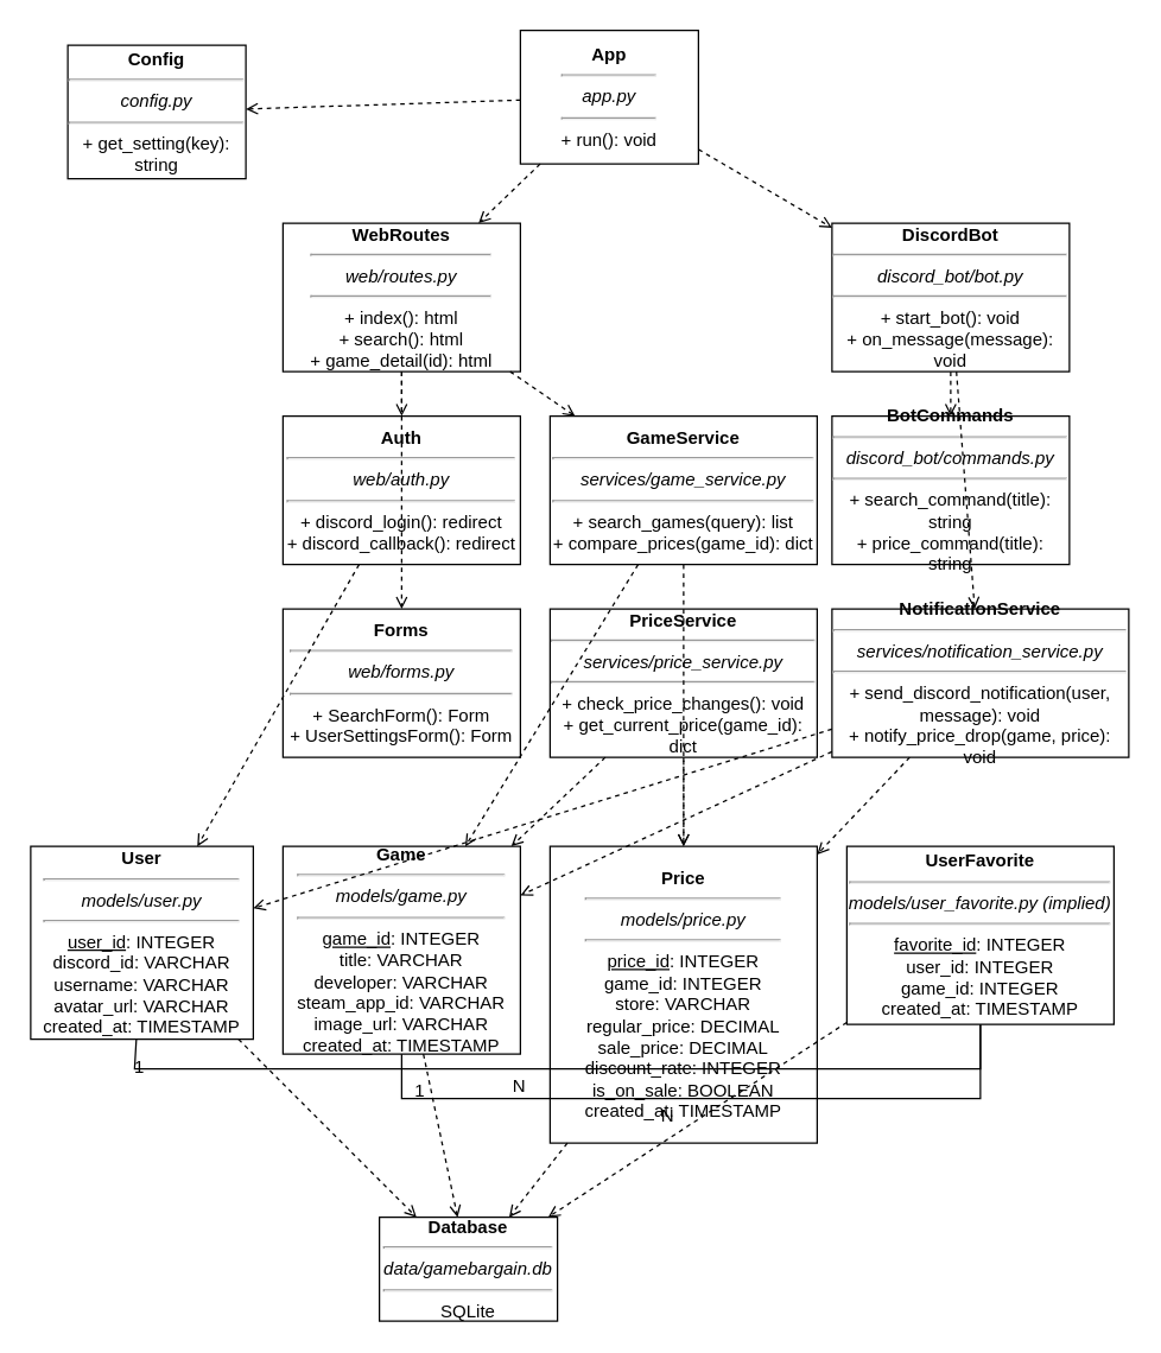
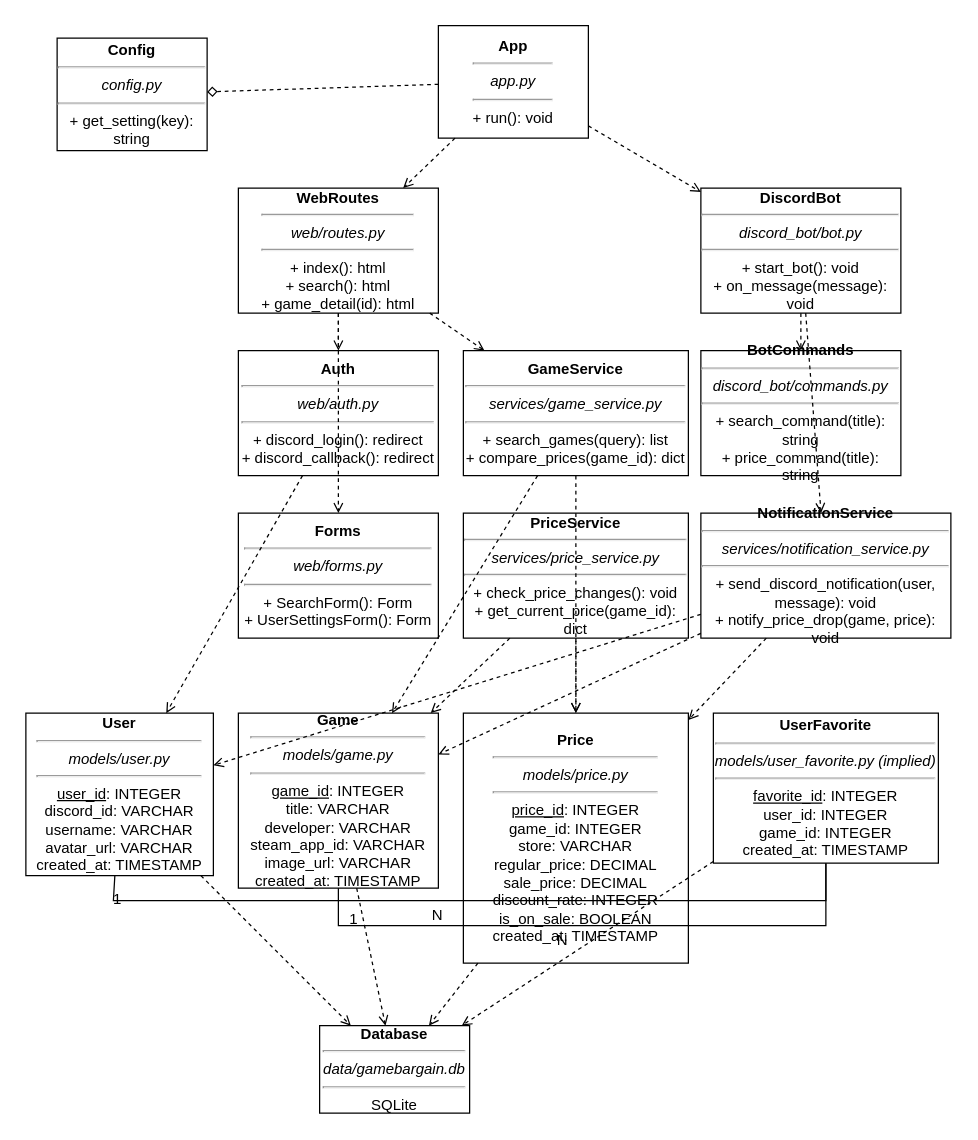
- <mxCell id="19" value="" style="endArrow=open;html=1;rounded=0;endFill=0;dashed=1;" parent="1" source="2" target="3" edge="1"><mxGeometry width="50" height="50" relative="1" as="geometry"><mxPoint x="360" y="70" as="sourcePoint" /><mxPoint x="180" y="70" as="targetPoint" /></mxGeometry></mxCell>
+ <mxCell id="19" value="" style="endArrow=diamond;html=1;rounded=0;endFill=0;dashed=1;" parent="1" source="2" target="3" edge="1"><mxGeometry width="50" height="50" relative="1" as="geometry"><mxPoint x="360" y="70" as="sourcePoint" /><mxPoint x="180" y="70" as="targetPoint" /></mxGeometry></mxCell>
